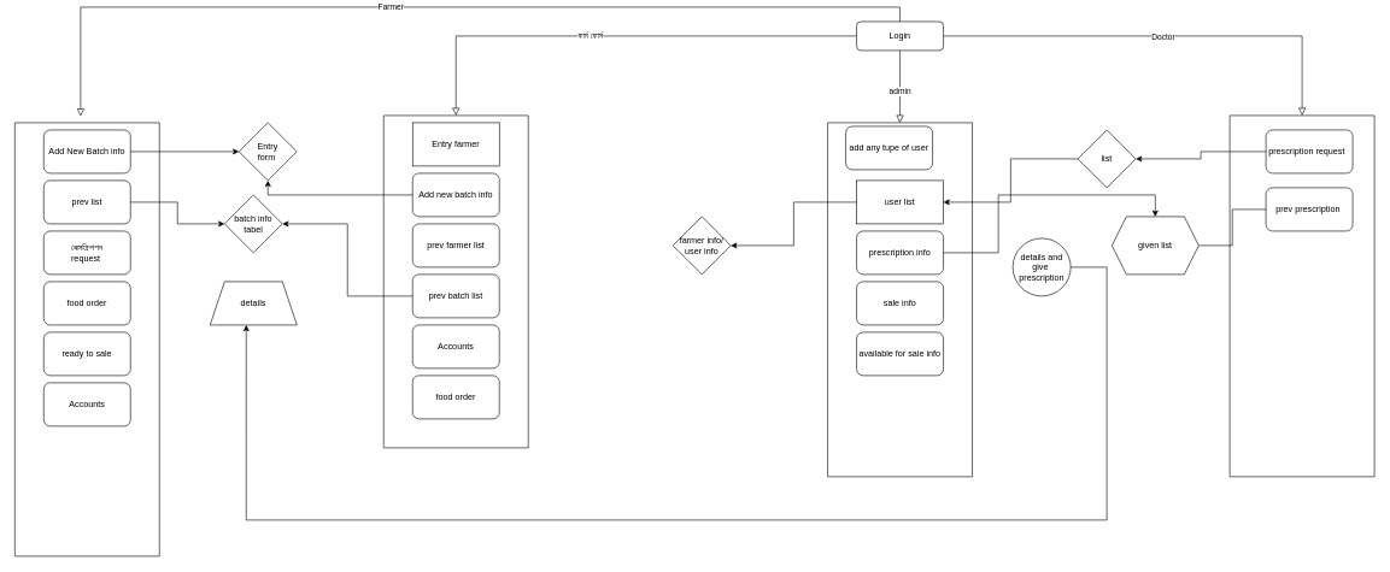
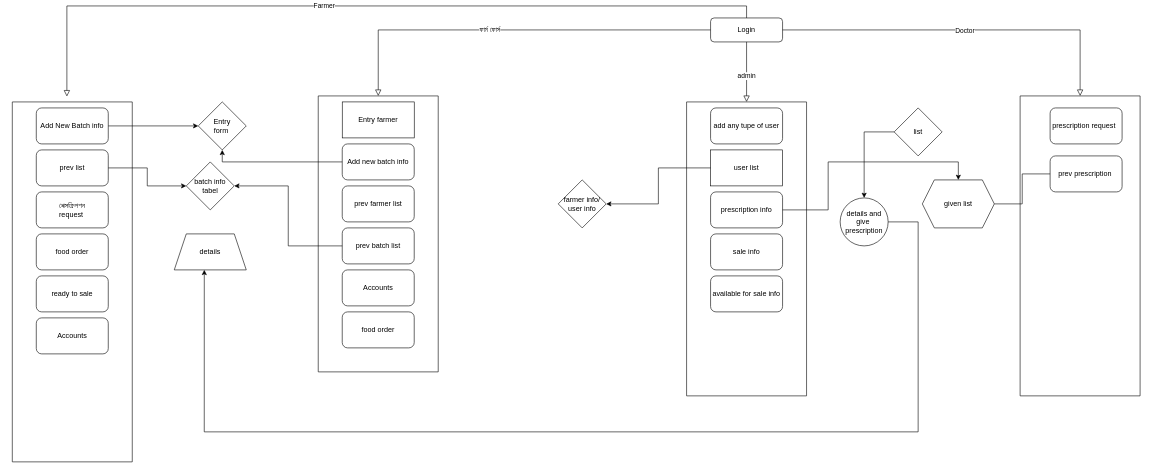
- <mxCell id="22" value="add any tupe of user" style="rounded=1;whiteSpace=wrap;html=1;" vertex="1" parent="21"><mxGeometry x="25" y="5" width="120" height="60" as="geometry" /></mxCell>
+ <mxCell id="22" value="add any tupe of user" style="rounded=1;whiteSpace=wrap;html=1;" vertex="1" parent="21"><mxGeometry x="40" y="10" width="120" height="60" as="geometry" /></mxCell>
- <mxCell id="44" style="edgeStyle=orthogonalEdgeStyle;rounded=0;orthogonalLoop=1;jettySize=auto;html=1;entryX=1;entryY=0.5;entryDx=0;entryDy=0;" edge="1" parent="1" source="38" target="43"><mxGeometry relative="1" as="geometry" /></mxCell>
- <mxCell id="42" value="" style="edgeStyle=orthogonalEdgeStyle;rounded=0;orthogonalLoop=1;jettySize=auto;html=1;" edge="1" parent="1" source="43" target="23"><mxGeometry relative="1" as="geometry" /></mxCell>
+ <mxCell id="42" value="" style="edgeStyle=orthogonalEdgeStyle;rounded=0;orthogonalLoop=1;jettySize=auto;html=1;" edge="1" parent="1" source="43" target="46"><mxGeometry relative="1" as="geometry" /></mxCell>
